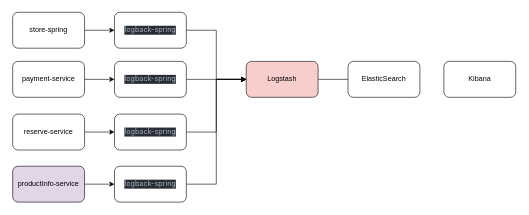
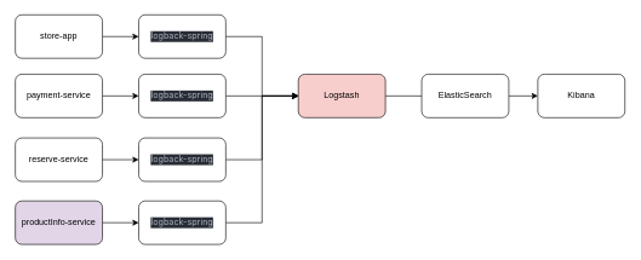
- <mxCell id="3" value="store-spring" style="rounded=1;whiteSpace=wrap;html=1;" parent="1" vertex="1"><mxGeometry x="20" y="20" width="120" height="60" as="geometry" /></mxCell>
+ <mxCell id="3" value="store-app" style="rounded=1;whiteSpace=wrap;html=1;" parent="1" vertex="1"><mxGeometry x="20" y="20" width="120" height="60" as="geometry" /></mxCell>
+ <mxCell id="16" style="edgeStyle=orthogonalEdgeStyle;rounded=0;orthogonalLoop=1;jettySize=auto;html=1;exitX=1;exitY=0.5;exitDx=0;exitDy=0;entryX=0;entryY=0.5;entryDx=0;entryDy=0;" parent="1" source="17" target="18" edge="1"><mxGeometry relative="1" as="geometry" /></mxCell>
